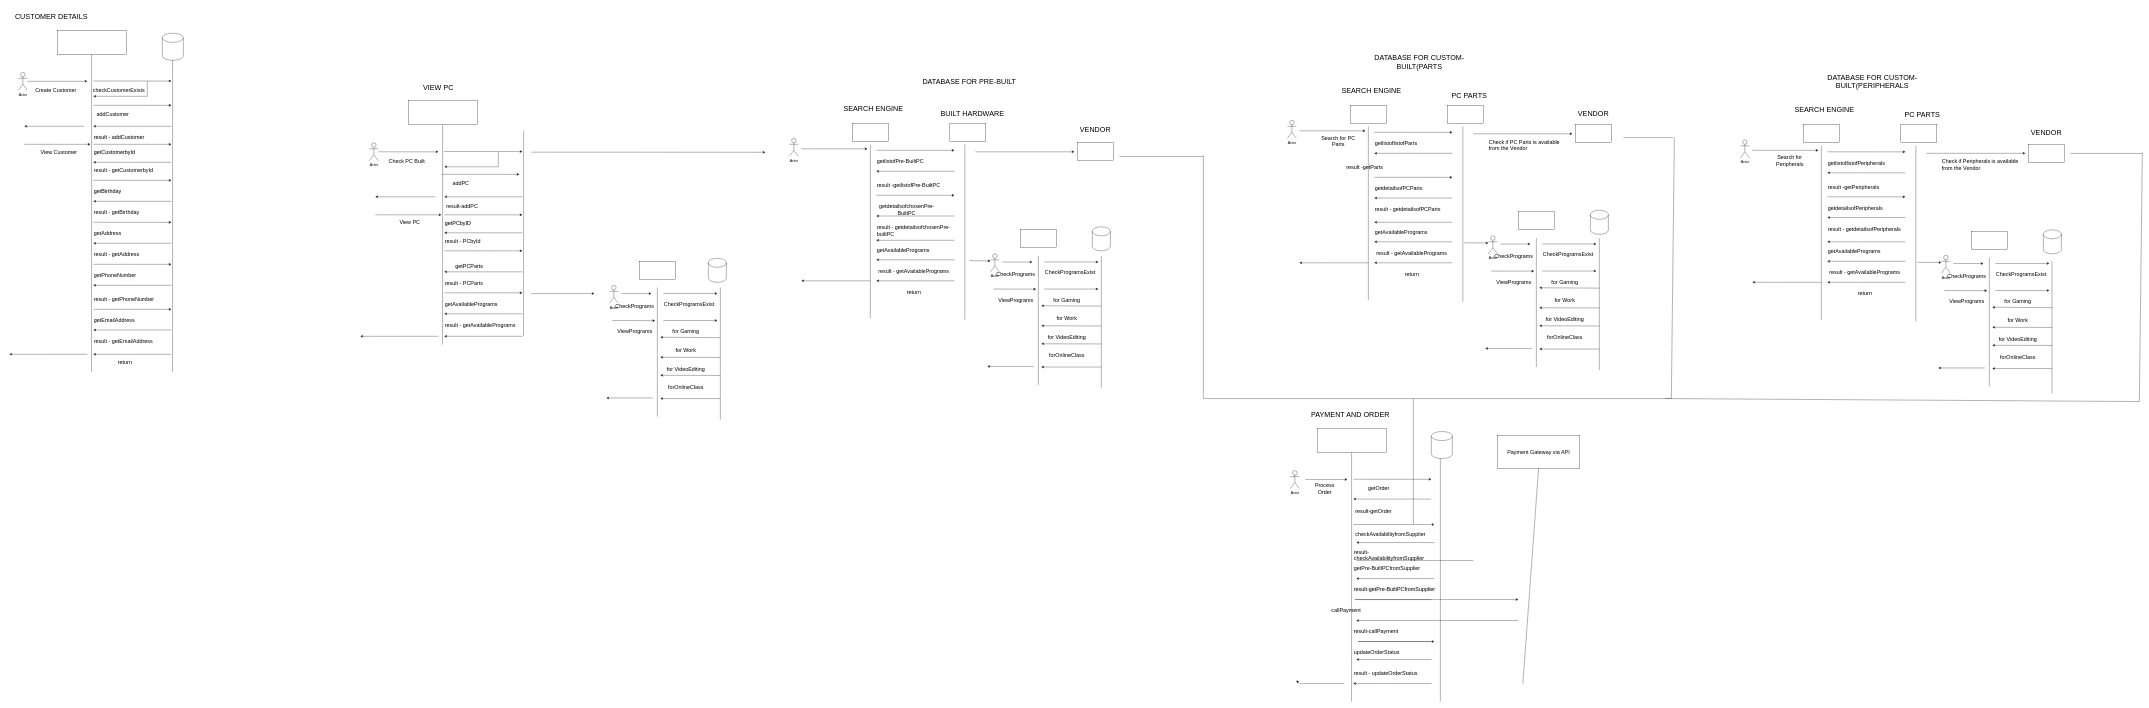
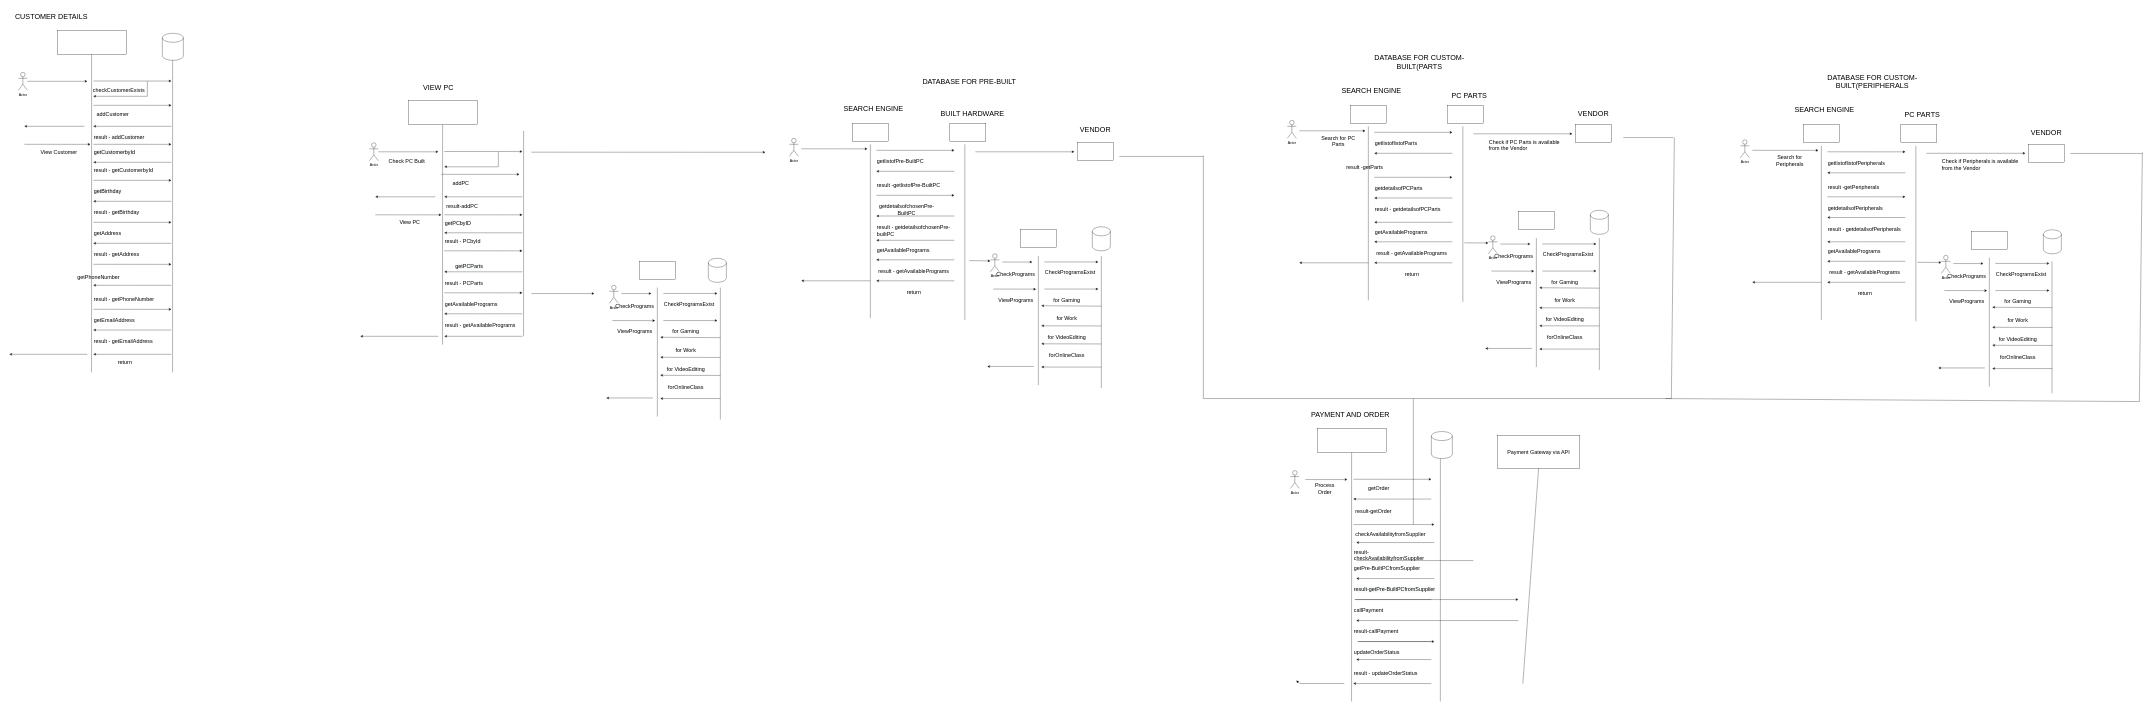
- <mxCell id="39" value="&lt;span style=&quot;font-size: 18px&quot;&gt;Create Customer&lt;/span&gt;" style="text;html=1;strokeColor=none;fillColor=none;align=center;verticalAlign=middle;whiteSpace=wrap;rounded=0;" parent="1" vertex="1"><mxGeometry x="100" y="265.5" width="170" height="70" as="geometry" /></mxCell>
- <mxCell id="32" value="&lt;span style=&quot;font-family: &amp;#34;helvetica&amp;#34; ; font-size: 18px ; text-align: center&quot;&gt;getPhoneNumber&lt;/span&gt;" style="text;whiteSpace=wrap;html=1;" parent="1" vertex="1"><mxGeometry x="310" y="900.5" width="200" height="30" as="geometry" /></mxCell>
+ <mxCell id="32" value="&lt;span style=&quot;font-family: &amp;#34;helvetica&amp;#34; ; font-size: 18px ; text-align: center&quot;&gt;getPhoneNumber&lt;/span&gt;" style="text;whiteSpace=wrap;html=1;" parent="1" vertex="1"><mxGeometry x="255" y="905.5" width="200" height="30" as="geometry" /></mxCell>
- <mxCell id="118" value="&lt;span style=&quot;font-family: &amp;#34;helvetica&amp;#34; ; font-size: 18px ; text-align: center&quot;&gt;callPayment&lt;/span&gt;" style="text;whiteSpace=wrap;html=1;" vertex="1" parent="1"><mxGeometry x="4435" y="2018" width="220" height="30" as="geometry" /></mxCell>
+ <mxCell id="118" value="&lt;span style=&quot;font-family: &amp;#34;helvetica&amp;#34; ; font-size: 18px ; text-align: center&quot;&gt;callPayment&lt;/span&gt;" style="text;whiteSpace=wrap;html=1;" vertex="1" parent="1"><mxGeometry x="4510" y="2018" width="220" height="30" as="geometry" /></mxCell>
